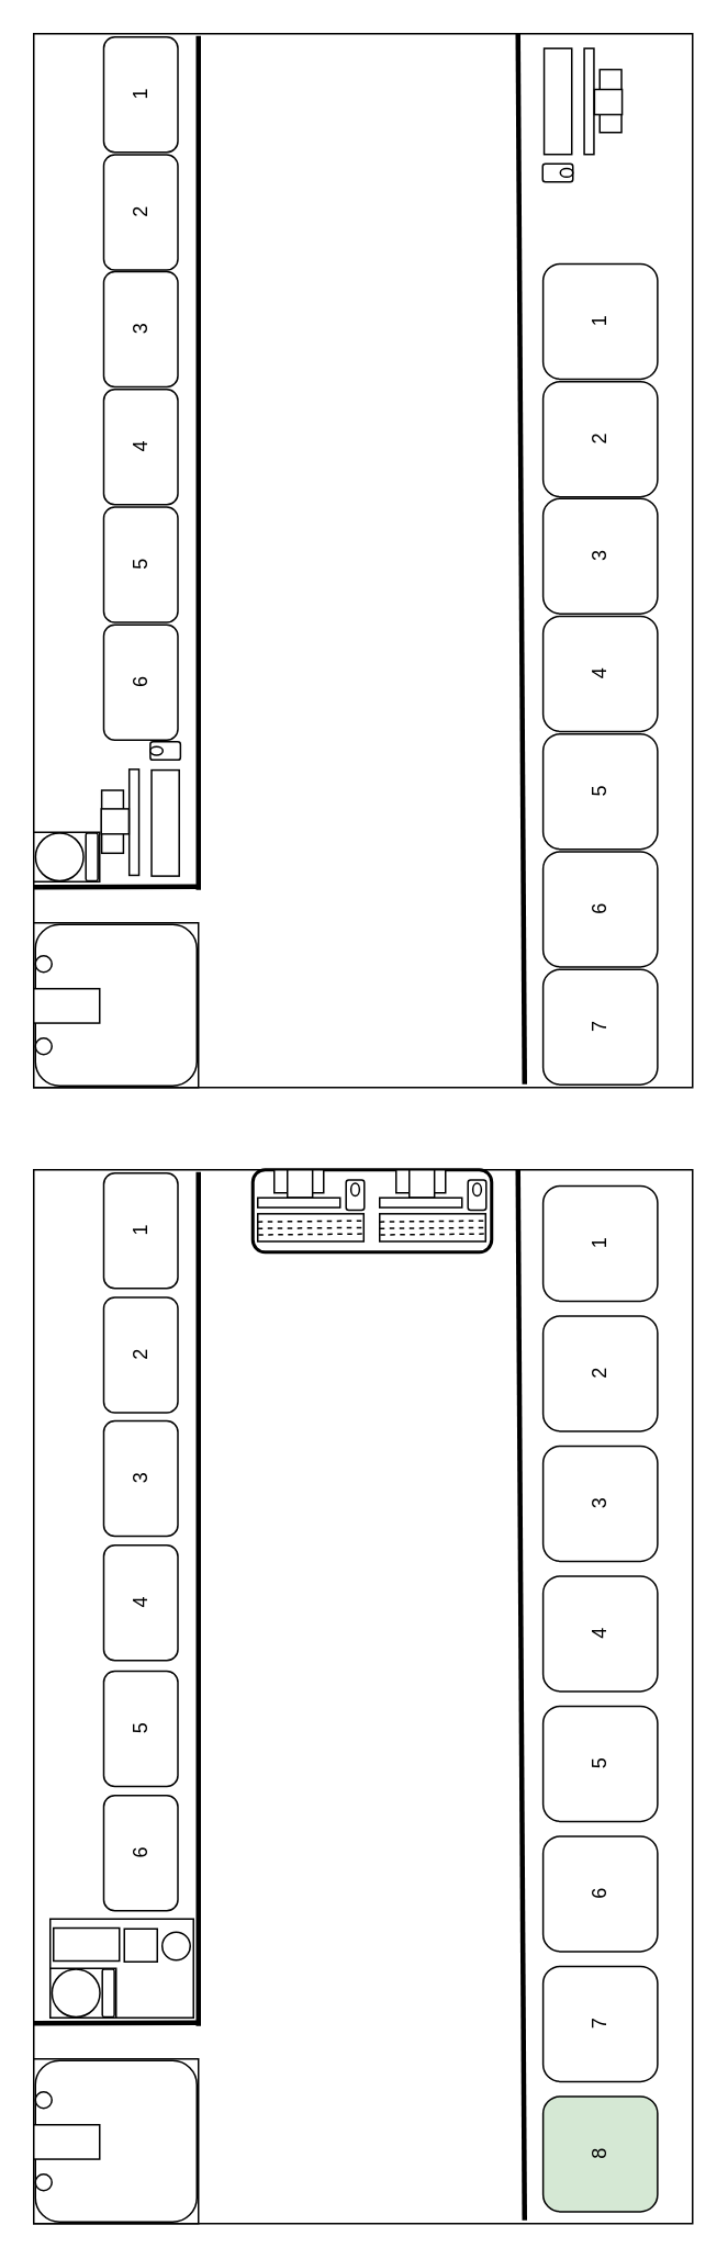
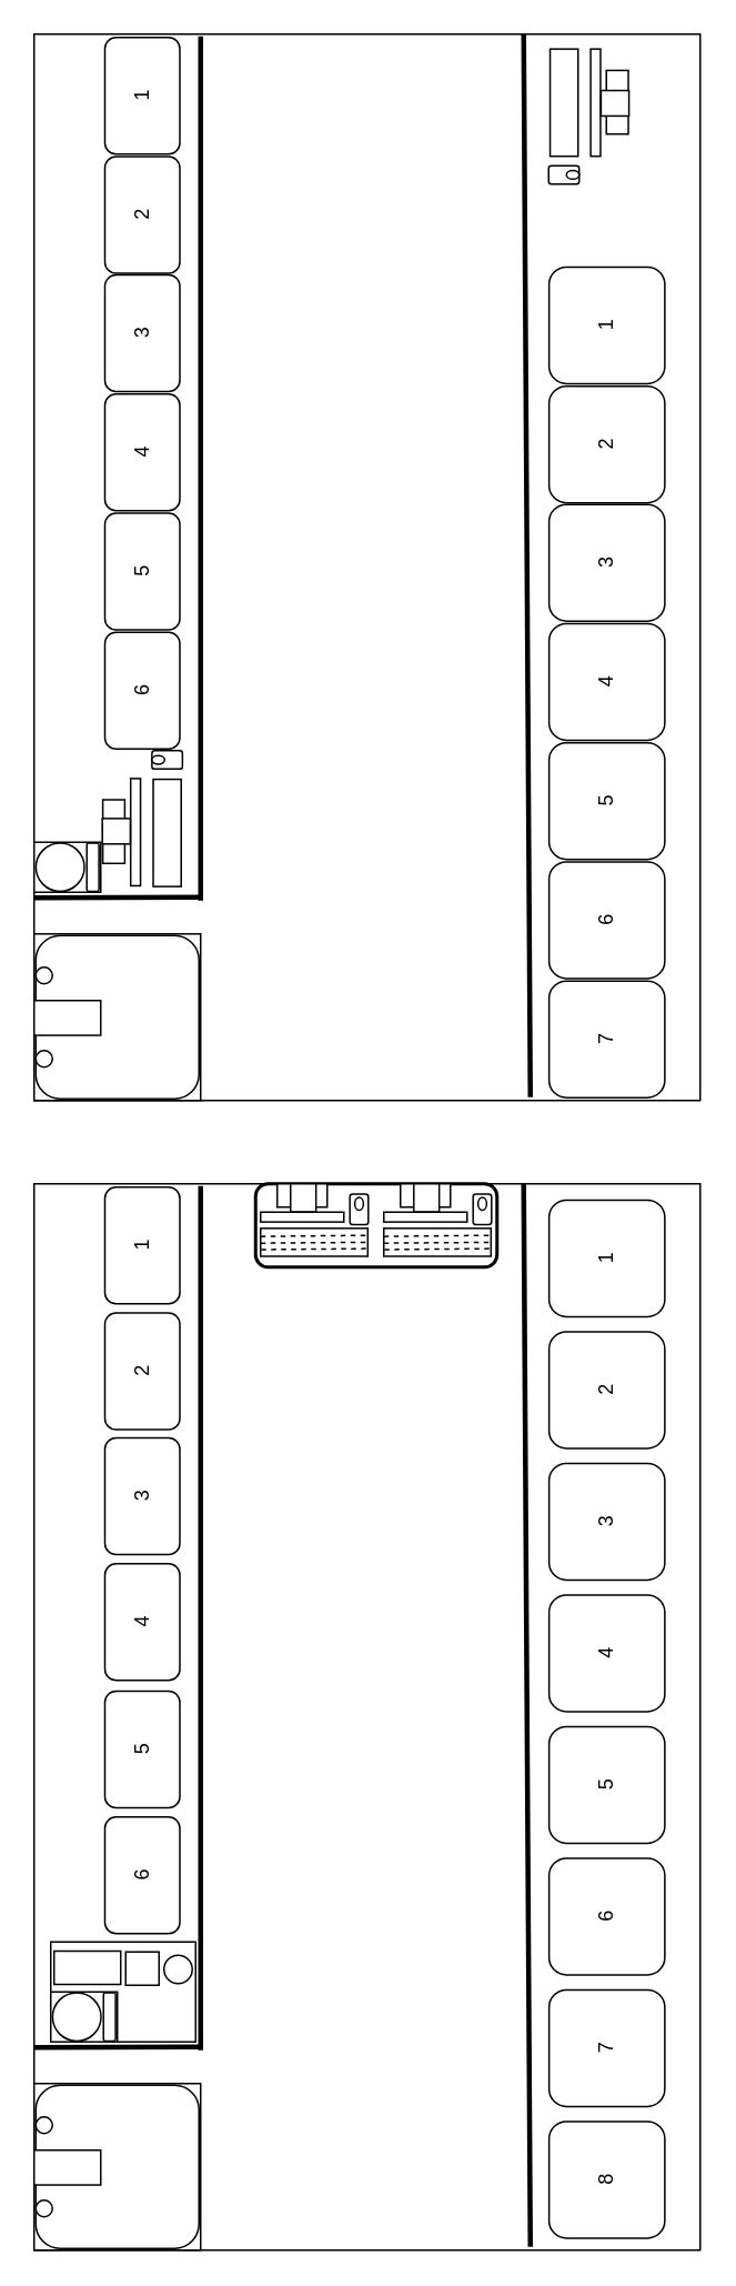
- <mxCell id="69" value="8" style="rounded=1;whiteSpace=wrap;html=1;rotation=-90;fillColor=#d5e8d4;" vertex="1" parent="1"><mxGeometry x="329" y="1273" width="70" height="69.5" as="geometry" /></mxCell>
+ <mxCell id="69" value="8" style="rounded=1;whiteSpace=wrap;html=1;rotation=-90;" vertex="1" parent="1"><mxGeometry x="329" y="1273" width="70" height="69.5" as="geometry" /></mxCell>
